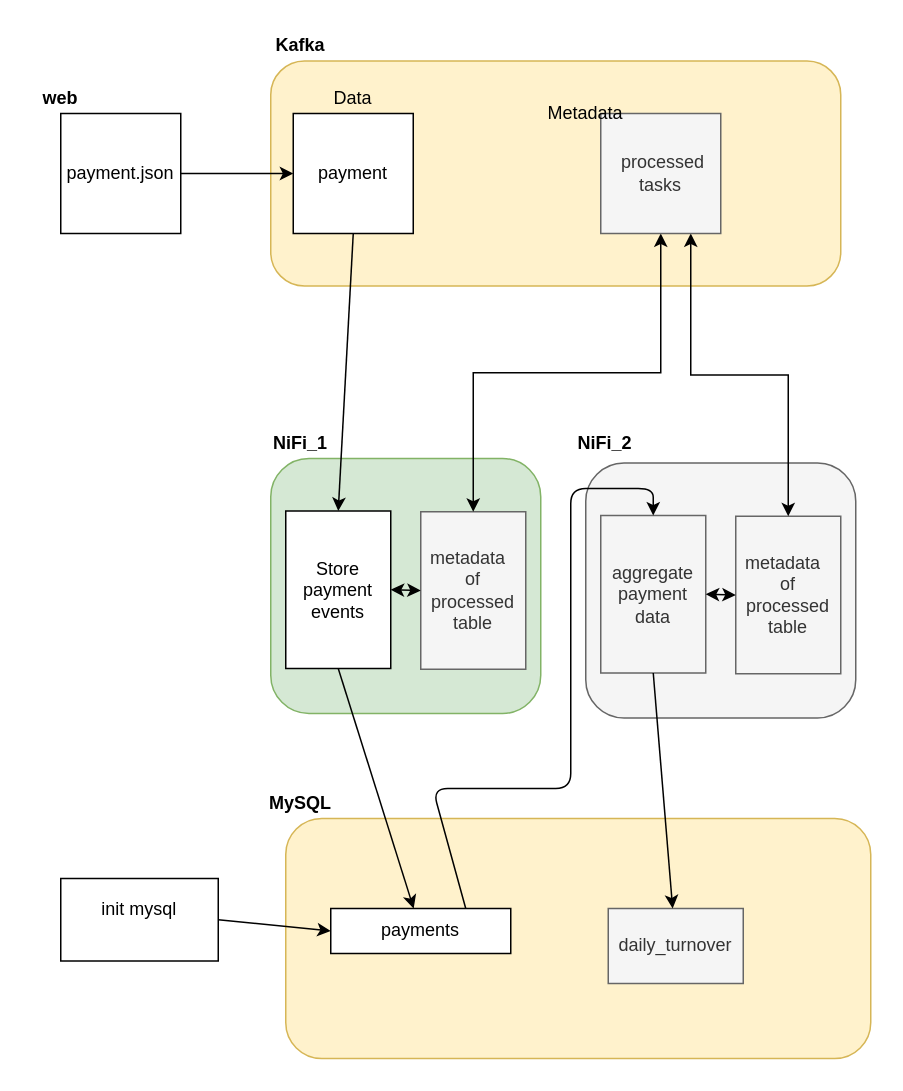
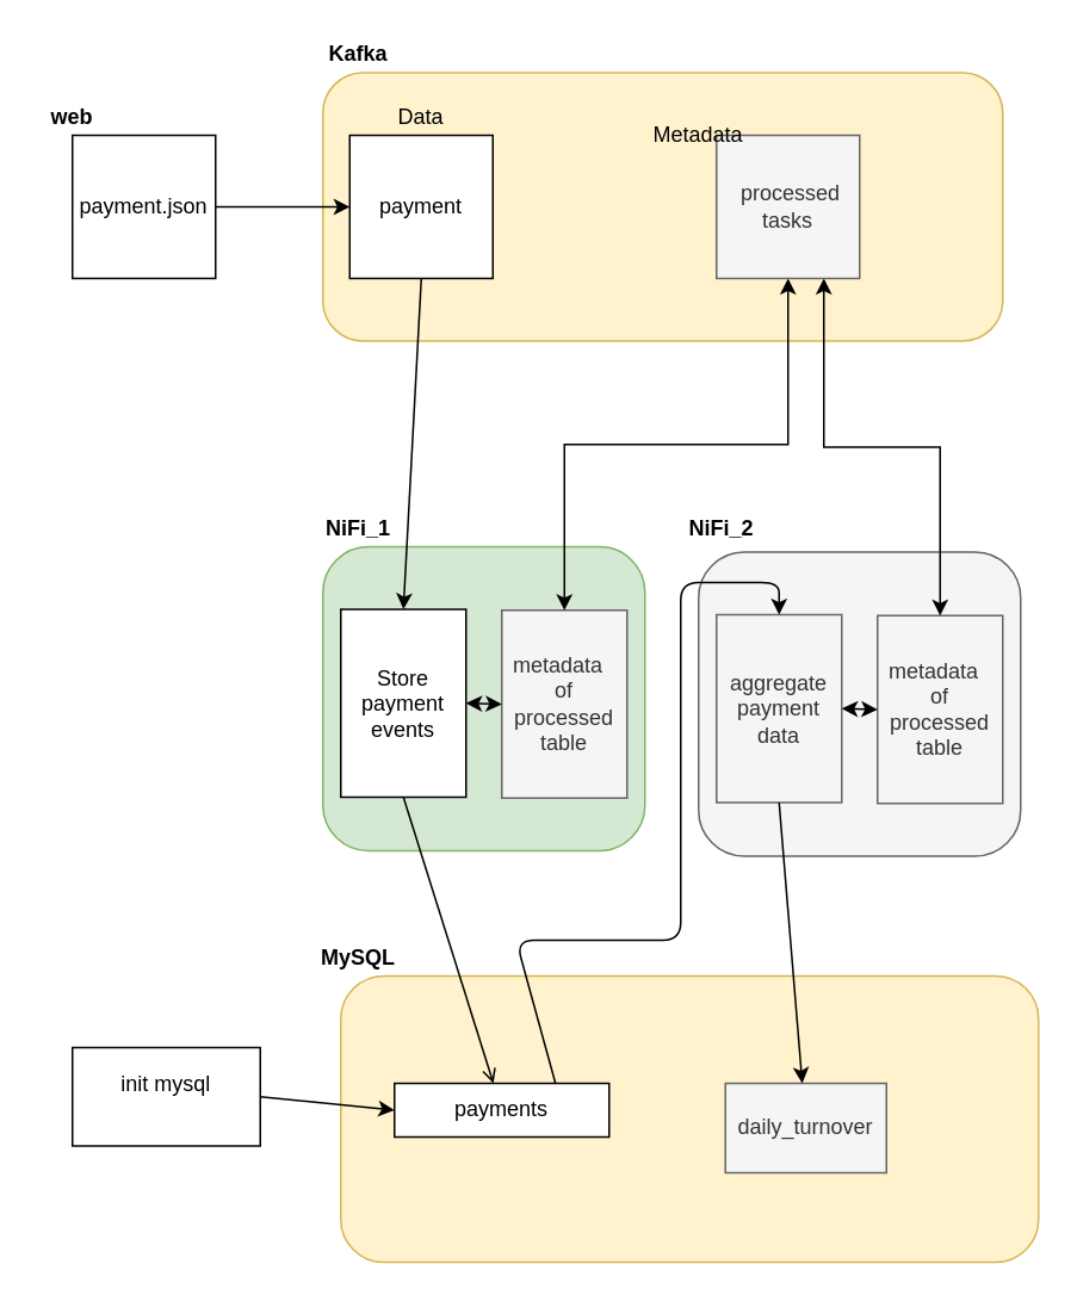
- <mxCell id="25" value="" style="endArrow=classic;html=1;exitX=0.5;exitY=1;exitDx=0;exitDy=0;" parent="1" source="4" target="26" edge="1"><mxGeometry width="50" height="50" relative="1" as="geometry"><mxPoint x="245" y="165" as="sourcePoint" /><mxPoint x="245" y="350" as="targetPoint" /></mxGeometry></mxCell>
+ <mxCell id="25" value="" style="endArrow=open;html=1;exitX=0.5;exitY=1;exitDx=0;exitDy=0;" parent="1" source="4" target="26" edge="1"><mxGeometry width="50" height="50" relative="1" as="geometry"><mxPoint x="245" y="165" as="sourcePoint" /><mxPoint x="245" y="350" as="targetPoint" /></mxGeometry></mxCell>
